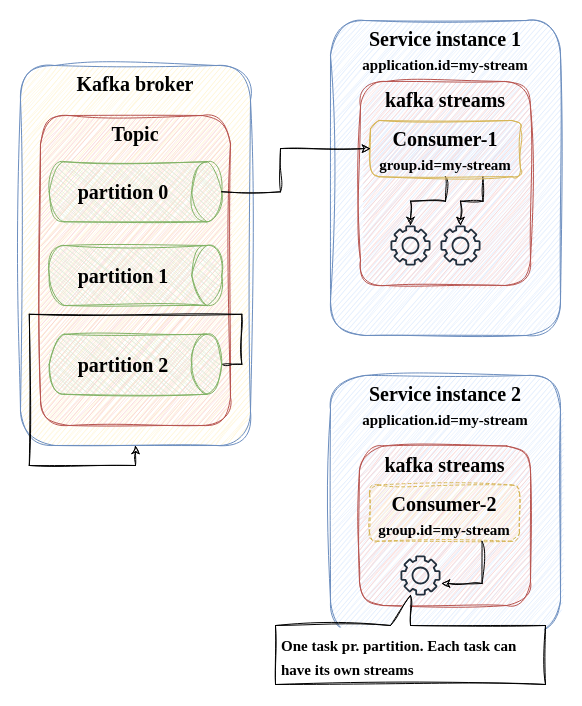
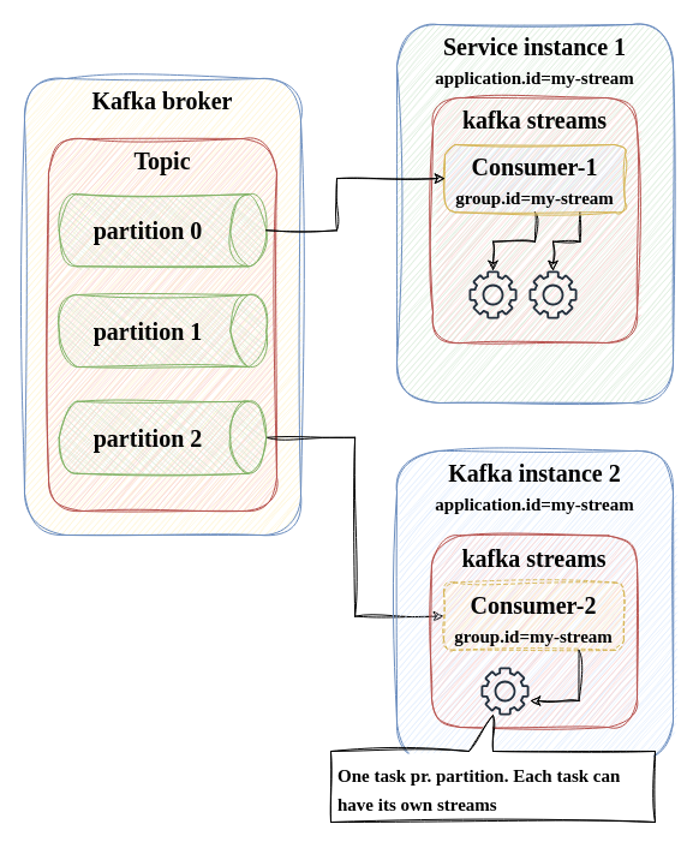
- <mxCell id="8" value="&lt;b&gt;Service instance 1&lt;br&gt;&lt;font style=&quot;font-size: 15px;&quot;&gt;application.id=my-stream&lt;/font&gt;&lt;br&gt;&lt;/b&gt;" style="rounded=1;whiteSpace=wrap;html=1;sketch=1;hachureGap=4;jiggle=2;curveFitting=1;fontFamily=Architects Daughter;fontSource=https%3A%2F%2Ffonts.googleapis.com%2Fcss%3Ffamily%3DArchitects%2BDaughter;fontSize=20;verticalAlign=top;fillColor=#dae8fc;strokeColor=#6c8ebf;" vertex="1" parent="1"><mxGeometry x="330" y="20" width="230" height="315" as="geometry" /></mxCell>
+ <mxCell id="8" value="&lt;b&gt;Service instance 1&lt;br&gt;&lt;font style=&quot;font-size: 15px;&quot;&gt;application.id=my-stream&lt;/font&gt;&lt;br&gt;&lt;/b&gt;" style="rounded=1;whiteSpace=wrap;html=1;sketch=1;hachureGap=4;jiggle=2;curveFitting=1;fontFamily=Architects Daughter;fontSource=https%3A%2F%2Ffonts.googleapis.com%2Fcss%3Ffamily%3DArchitects%2BDaughter;fontSize=20;verticalAlign=top;fillColor=#d5e8d4;strokeColor=#6c8ebf;" vertex="1" parent="1"><mxGeometry x="330" y="20" width="230" height="315" as="geometry" /></mxCell>
- <mxCell id="13" value="&lt;b&gt;Service instance 2&lt;br&gt;&lt;font style=&quot;font-size: 15px;&quot;&gt;application.id=my-stream&lt;/font&gt;&lt;br&gt;&lt;/b&gt;" style="rounded=1;whiteSpace=wrap;html=1;sketch=1;hachureGap=4;jiggle=2;curveFitting=1;fontFamily=Architects Daughter;fontSource=https%3A%2F%2Ffonts.googleapis.com%2Fcss%3Ffamily%3DArchitects%2BDaughter;fontSize=20;verticalAlign=top;fillColor=#dae8fc;strokeColor=#6c8ebf;" vertex="1" parent="1"><mxGeometry x="330" y="375" width="230" height="260" as="geometry" /></mxCell>
+ <mxCell id="13" value="&lt;b&gt;Kafka instance 2&lt;br&gt;&lt;font style=&quot;font-size: 15px;&quot;&gt;application.id=my-stream&lt;/font&gt;&lt;br&gt;&lt;/b&gt;" style="rounded=1;whiteSpace=wrap;html=1;sketch=1;hachureGap=4;jiggle=2;curveFitting=1;fontFamily=Architects Daughter;fontSource=https%3A%2F%2Ffonts.googleapis.com%2Fcss%3Ffamily%3DArchitects%2BDaughter;fontSize=20;verticalAlign=top;fillColor=#dae8fc;strokeColor=#6c8ebf;" vertex="1" parent="1"><mxGeometry x="330" y="375" width="230" height="260" as="geometry" /></mxCell>
- <mxCell id="6" style="edgeStyle=orthogonalEdgeStyle;rounded=0;sketch=1;hachureGap=4;jiggle=2;curveFitting=1;orthogonalLoop=1;jettySize=auto;html=1;exitX=0.5;exitY=0;exitDx=0;exitDy=0;exitPerimeter=0;fontFamily=Architects Daughter;fontSource=https%3A%2F%2Ffonts.googleapis.com%2Fcss%3Ffamily%3DArchitects%2BDaughter;fontSize=16;" edge="1" parent="1" source="7" target="2"><mxGeometry relative="1" as="geometry" /></mxCell>
+ <mxCell id="6" style="edgeStyle=orthogonalEdgeStyle;rounded=0;sketch=1;hachureGap=4;jiggle=2;curveFitting=1;orthogonalLoop=1;jettySize=auto;html=1;exitX=0.5;exitY=0;exitDx=0;exitDy=0;exitPerimeter=0;entryX=0;entryY=0.5;entryDx=0;entryDy=0;fontFamily=Architects Daughter;fontSource=https%3A%2F%2Ffonts.googleapis.com%2Fcss%3Ffamily%3DArchitects%2BDaughter;fontSize=16;" edge="1" parent="1" source="7" target="15"><mxGeometry relative="1" as="geometry" /></mxCell>
